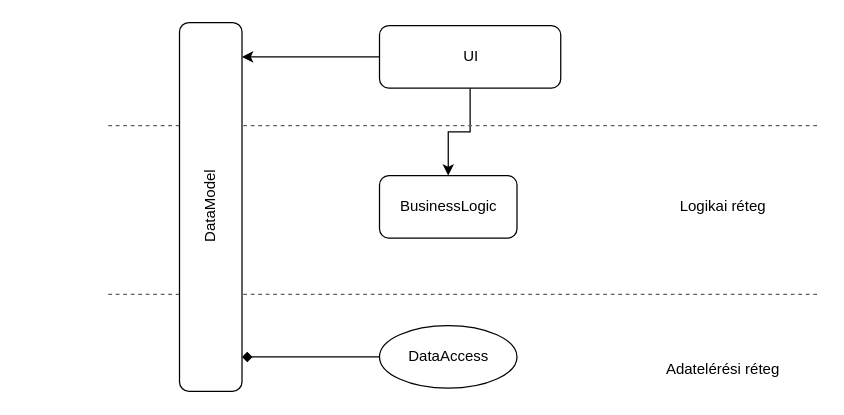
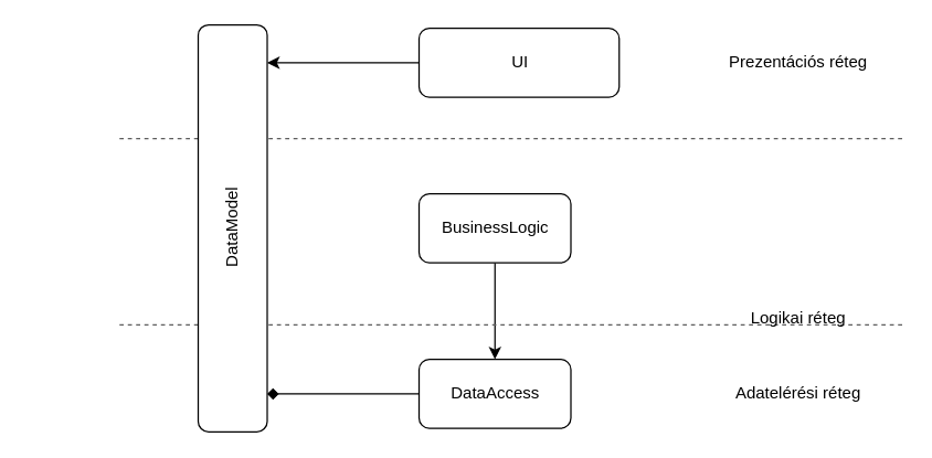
+ <mxCell id="10" value="Prezentációs réteg" style="text;html=1;strokeColor=none;fillColor=none;align=center;verticalAlign=middle;whiteSpace=wrap;rounded=1;" vertex="1" parent="1"><mxGeometry x="513" y="35" width="130" height="20" as="geometry" /></mxCell>
- <mxCell id="2" style="edgeStyle=orthogonalEdgeStyle;rounded=0;orthogonalLoop=1;jettySize=auto;html=1;exitX=0.5;exitY=1;exitDx=0;exitDy=0;" edge="1" parent="1" source="4" target="6"><mxGeometry relative="1" as="geometry" /></mxCell>
- <mxCell id="12" value="Logikai réteg" style="text;html=1;strokeColor=none;fillColor=none;align=center;verticalAlign=middle;whiteSpace=wrap;rounded=1;" vertex="1" parent="1"><mxGeometry x="513" y="155" width="130" height="20" as="geometry" /></mxCell>
+ <mxCell id="12" value="Logikai réteg" style="text;html=1;strokeColor=none;fillColor=none;align=center;verticalAlign=middle;whiteSpace=wrap;rounded=1;" vertex="1" parent="1"><mxGeometry x="513" y="220" width="130" height="20" as="geometry" /></mxCell>
+ <mxCell id="5" style="edgeStyle=orthogonalEdgeStyle;rounded=0;orthogonalLoop=1;jettySize=auto;html=1;exitX=0.5;exitY=1;exitDx=0;exitDy=0;entryX=0.5;entryY=0;entryDx=0;entryDy=0;" edge="1" parent="1" source="6" target="8"><mxGeometry relative="1" as="geometry" /></mxCell>
- <mxCell id="8" value="DataAccess" style="ellipse;html=1;" vertex="1" parent="1"><mxGeometry x="303" y="260" width="110" height="50" as="geometry" /></mxCell>
+ <mxCell id="8" value="DataAccess" style="html=1;rounded=1;" vertex="1" parent="1"><mxGeometry x="303" y="260" width="110" height="50" as="geometry" /></mxCell>
- <mxCell id="13" value="Adatelérési réteg" style="text;html=1;strokeColor=none;fillColor=none;align=center;verticalAlign=middle;whiteSpace=wrap;rounded=1;" vertex="1" parent="1"><mxGeometry x="513" y="285" width="130" height="20" as="geometry" /></mxCell>
+ <mxCell id="13" value="Adatelérési réteg" style="text;html=1;strokeColor=none;fillColor=none;align=center;verticalAlign=middle;whiteSpace=wrap;rounded=1;" vertex="1" parent="1"><mxGeometry x="513" y="275" width="130" height="20" as="geometry" /></mxCell>
